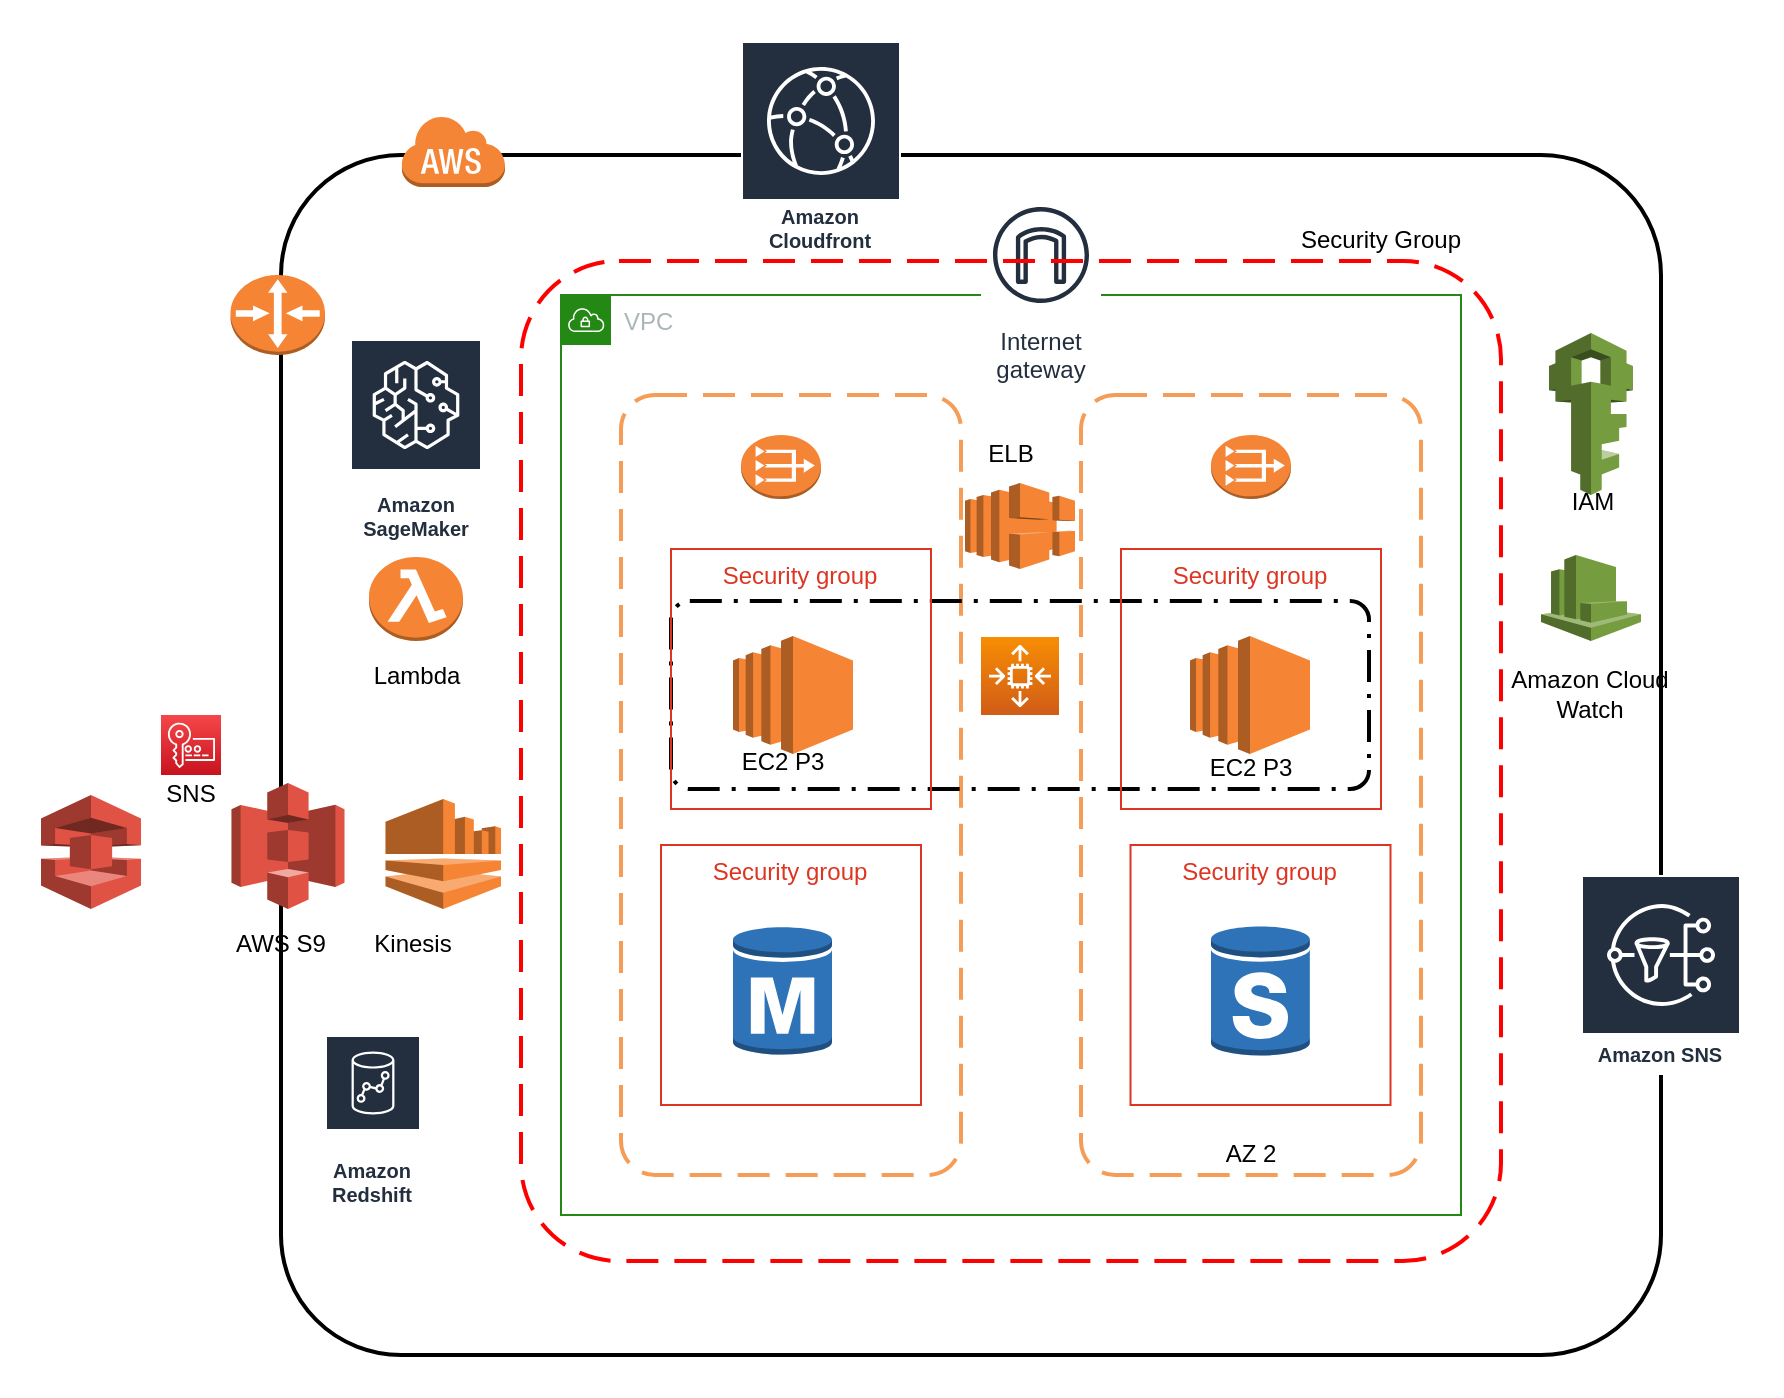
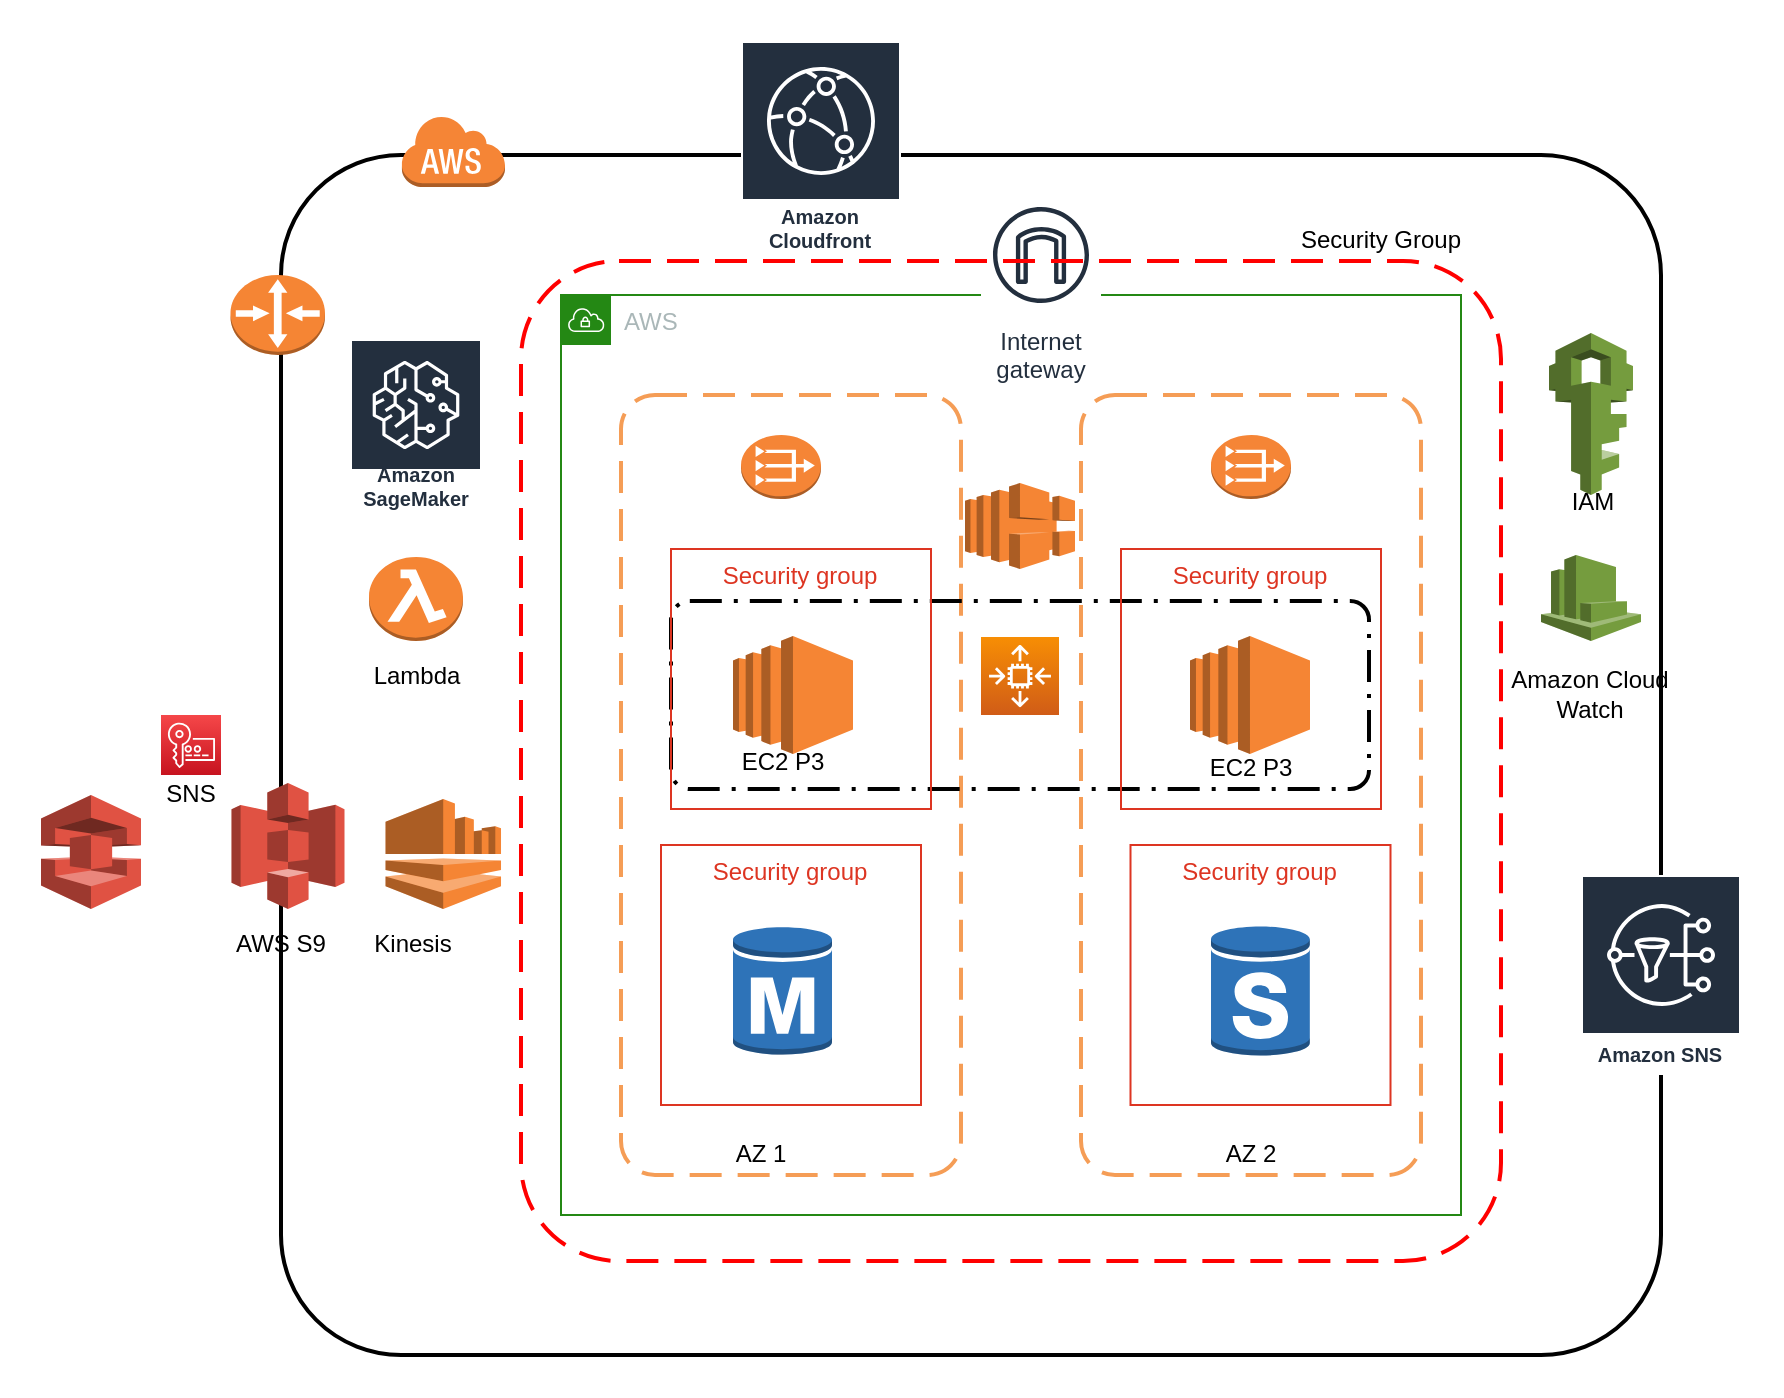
- <mxCell id="8" value="VPC" style="points=[[0,0],[0.25,0],[0.5,0],[0.75,0],[1,0],[1,0.25],[1,0.5],[1,0.75],[1,1],[0.75,1],[0.5,1],[0.25,1],[0,1],[0,0.75],[0,0.5],[0,0.25]];outlineConnect=0;gradientColor=none;html=1;whiteSpace=wrap;fontSize=12;fontStyle=0;shape=mxgraph.aws4.group;grIcon=mxgraph.aws4.group_vpc;strokeColor=#248814;fillColor=none;verticalAlign=top;align=left;spacingLeft=30;fontColor=#AAB7B8;dashed=0;" vertex="1" parent="1"><mxGeometry x="280" y="147" width="450" height="460" as="geometry" /></mxCell>
+ <mxCell id="8" value="AWS" style="points=[[0,0],[0.25,0],[0.5,0],[0.75,0],[1,0],[1,0.25],[1,0.5],[1,0.75],[1,1],[0.75,1],[0.5,1],[0.25,1],[0,1],[0,0.75],[0,0.5],[0,0.25]];outlineConnect=0;gradientColor=none;html=1;whiteSpace=wrap;fontSize=12;fontStyle=0;shape=mxgraph.aws4.group;grIcon=mxgraph.aws4.group_vpc;strokeColor=#248814;fillColor=none;verticalAlign=top;align=left;spacingLeft=30;fontColor=#AAB7B8;dashed=0;" vertex="1" parent="1"><mxGeometry x="280" y="147" width="450" height="460" as="geometry" /></mxCell>
- <mxCell id="45" value="Amazon SageMaker" style="sketch=0;outlineConnect=0;fontColor=#232F3E;gradientColor=none;strokeColor=#ffffff;fillColor=#232F3E;dashed=0;verticalLabelPosition=middle;verticalAlign=bottom;align=center;html=1;whiteSpace=wrap;fontSize=10;fontStyle=1;spacing=3;shape=mxgraph.aws4.productIcon;prIcon=mxgraph.aws4.sagemaker;" vertex="1" parent="1"><mxGeometry x="174.5" y="169" width="66" height="105" as="geometry" /></mxCell>
+ <mxCell id="45" value="Amazon SageMaker" style="sketch=0;outlineConnect=0;fontColor=#232F3E;gradientColor=none;strokeColor=#ffffff;fillColor=#232F3E;dashed=0;verticalLabelPosition=middle;verticalAlign=bottom;align=center;html=1;whiteSpace=wrap;fontSize=10;fontStyle=1;spacing=3;shape=mxgraph.aws4.productIcon;prIcon=mxgraph.aws4.sagemaker;" vertex="1" parent="1"><mxGeometry x="174.5" y="169" width="66" height="90" as="geometry" /></mxCell>
- <mxCell id="26" value="ELB" style="text;html=1;align=center;verticalAlign=middle;resizable=0;points=[];autosize=1;strokeColor=none;fillColor=none;" vertex="1" parent="1"><mxGeometry x="485" y="217" width="40" height="20" as="geometry" /></mxCell>
- <mxCell id="43" value="Amazon Redshift" style="sketch=0;outlineConnect=0;fontColor=#232F3E;gradientColor=none;strokeColor=#ffffff;fillColor=#232F3E;dashed=0;verticalLabelPosition=middle;verticalAlign=bottom;align=center;html=1;whiteSpace=wrap;fontSize=10;fontStyle=1;spacing=3;shape=mxgraph.aws4.productIcon;prIcon=mxgraph.aws4.redshift;" vertex="1" parent="1"><mxGeometry x="162" y="517" width="48" height="90" as="geometry" /></mxCell>
+ <mxCell id="18" value="AZ 1" style="text;html=1;align=center;verticalAlign=middle;resizable=0;points=[];autosize=1;strokeColor=none;fillColor=none;" vertex="1" parent="1"><mxGeometry x="360" y="567" width="40" height="20" as="geometry" /></mxCell>
